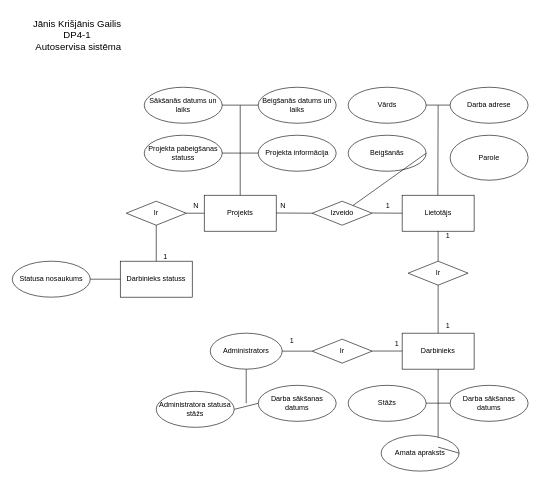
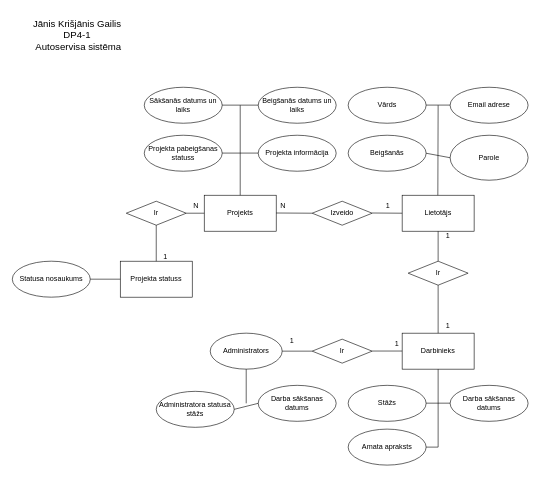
- <mxCell id="23" value="Darba adrese" style="ellipse;whiteSpace=wrap;html=1;" vertex="1" parent="1"><mxGeometry x="750" y="145" width="130" height="60" as="geometry" /></mxCell>
+ <mxCell id="23" value="Email adrese" style="ellipse;whiteSpace=wrap;html=1;" vertex="1" parent="1"><mxGeometry x="750" y="145" width="130" height="60" as="geometry" /></mxCell>
- <mxCell id="25" value="" style="endArrow=none;html=1;rounded=0;exitX=1;exitY=0.5;exitDx=0;exitDy=0;" edge="1" parent="1" source="21" target="9"><mxGeometry width="50" height="50" relative="1" as="geometry"><mxPoint x="680" y="295" as="sourcePoint" /><mxPoint x="730" y="245" as="targetPoint" /></mxGeometry></mxCell>
+ <mxCell id="25" value="" style="endArrow=none;html=1;rounded=0;entryX=0;entryY=0.5;entryDx=0;entryDy=0;exitX=1;exitY=0.5;exitDx=0;exitDy=0;" edge="1" parent="1" source="21" target="24"><mxGeometry width="50" height="50" relative="1" as="geometry"><mxPoint x="680" y="295" as="sourcePoint" /><mxPoint x="730" y="245" as="targetPoint" /></mxGeometry></mxCell>
- <mxCell id="6" value="Darbinieks statuss" style="rounded=0;whiteSpace=wrap;html=1;" vertex="1" parent="1"><mxGeometry x="200" y="435" width="120" height="60" as="geometry" /></mxCell>
+ <mxCell id="6" value="Projekta statuss" style="rounded=0;whiteSpace=wrap;html=1;" vertex="1" parent="1"><mxGeometry x="200" y="435" width="120" height="60" as="geometry" /></mxCell>
- <mxCell id="28" value="Amata apraksts" style="ellipse;whiteSpace=wrap;html=1;" vertex="1" parent="1"><mxGeometry x="635" y="725" width="130" height="60" as="geometry" /></mxCell>
+ <mxCell id="28" value="Amata apraksts" style="ellipse;whiteSpace=wrap;html=1;" vertex="1" parent="1"><mxGeometry x="580" y="715" width="130" height="60" as="geometry" /></mxCell>
